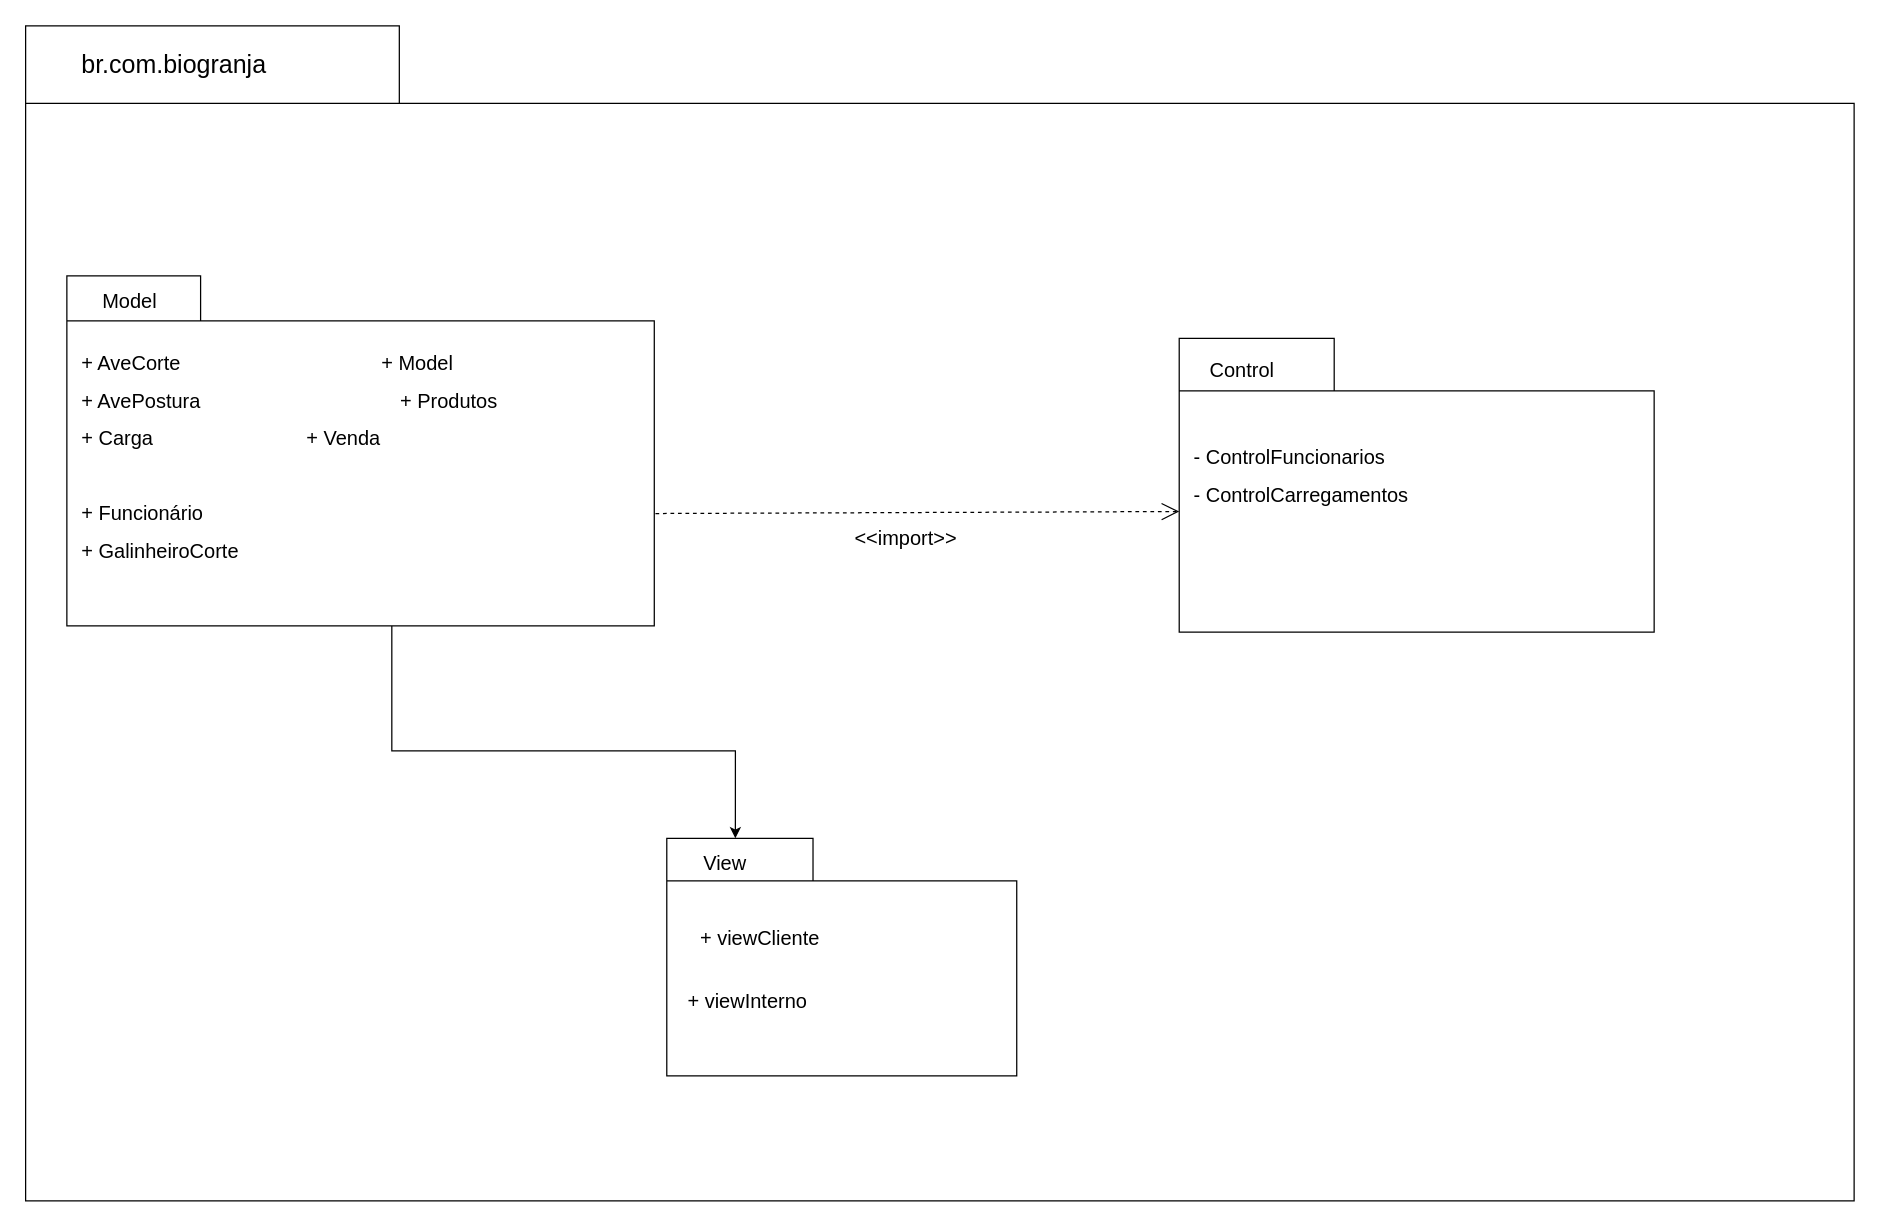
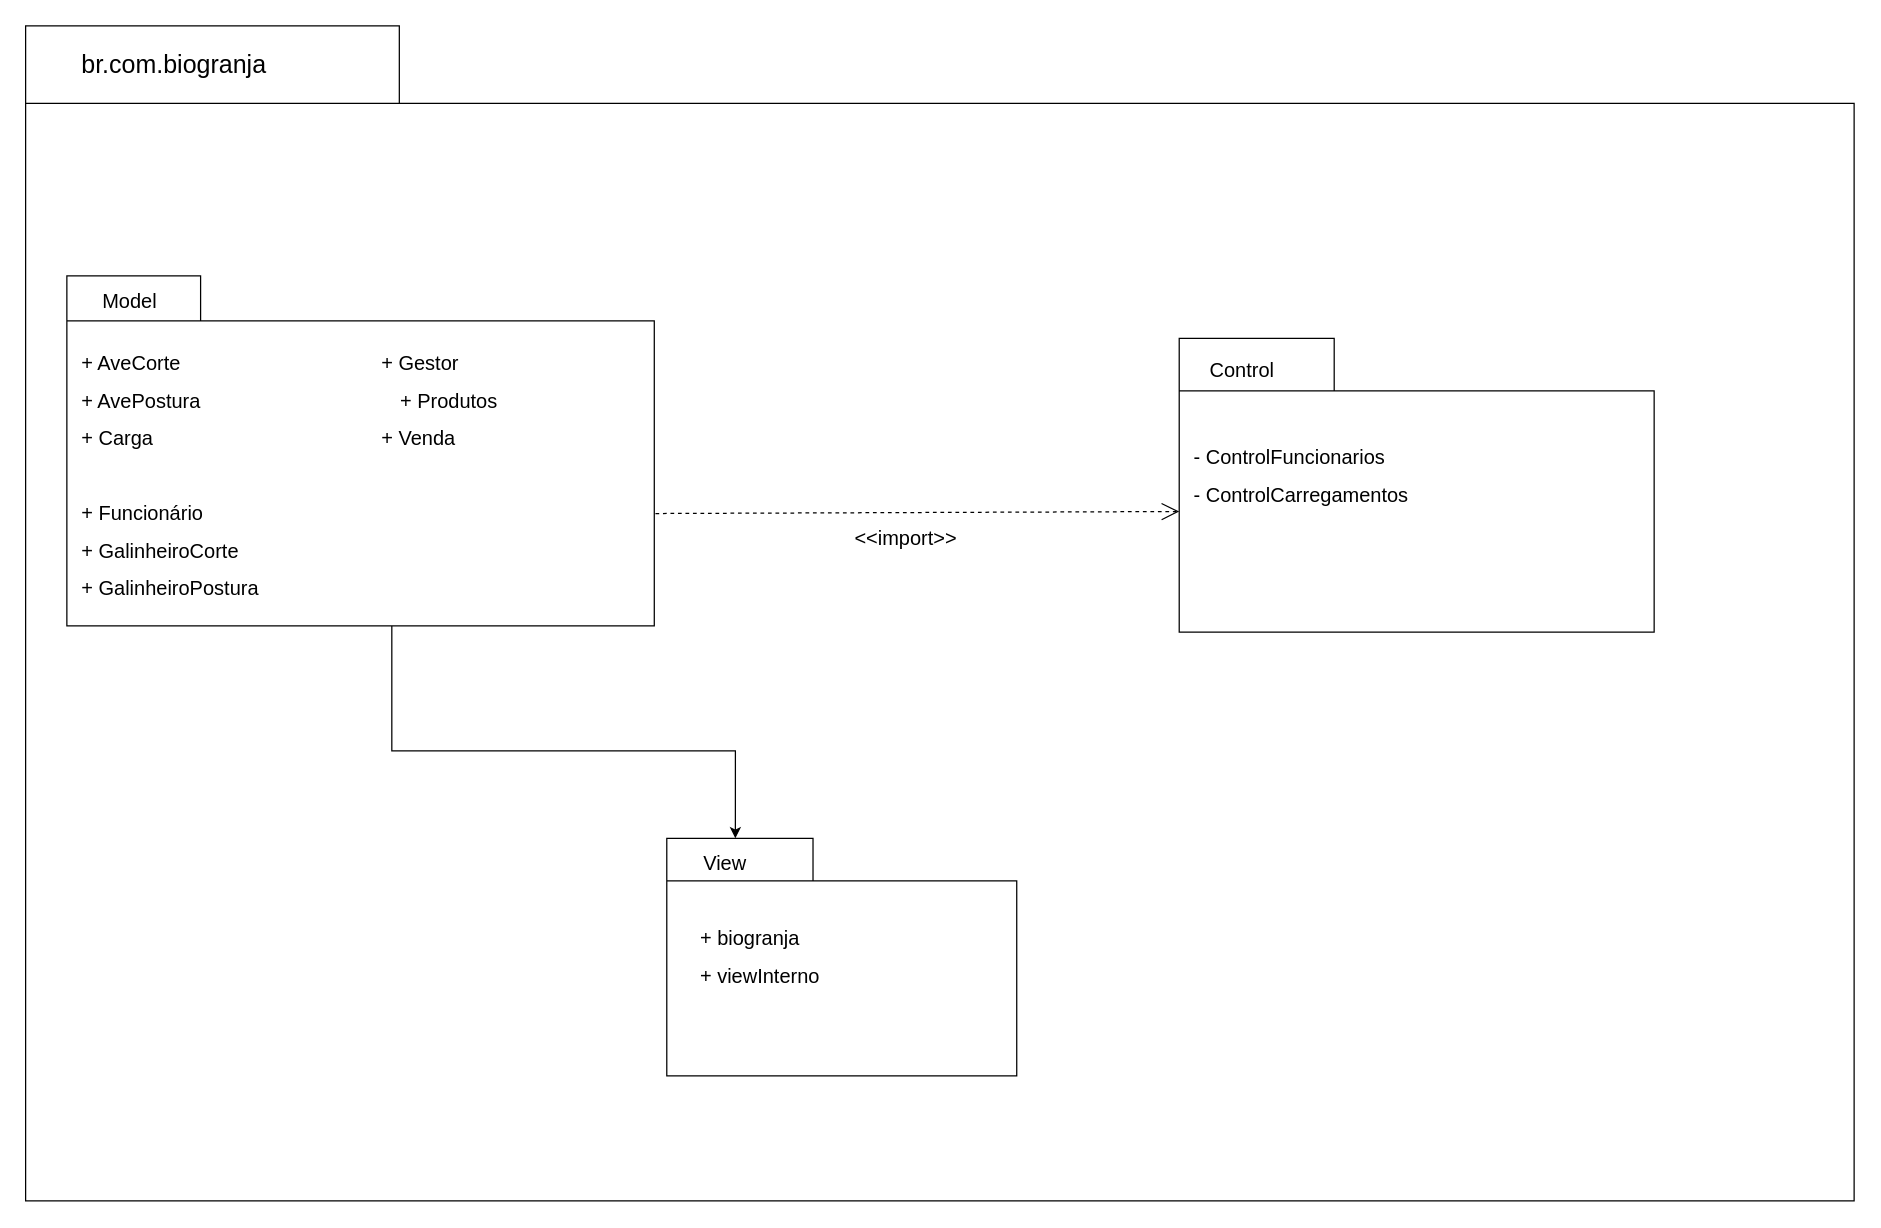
- <mxCell id="15" value="+ Model" style="text;html=1;resizable=0;autosize=1;align=left;verticalAlign=middle;points=[];fillColor=none;strokeColor=none;rounded=0;fontSize=16;" vertex="1" parent="1"><mxGeometry x="303" y="280" width="80" height="20" as="geometry" /></mxCell>
+ <mxCell id="15" value="+ Gestor" style="text;html=1;resizable=0;autosize=1;align=left;verticalAlign=middle;points=[];fillColor=none;strokeColor=none;rounded=0;fontSize=16;" vertex="1" parent="1"><mxGeometry x="303" y="280" width="80" height="20" as="geometry" /></mxCell>
- <mxCell id="20" value="+ Venda" style="text;html=1;resizable=0;autosize=1;align=left;verticalAlign=middle;points=[];fillColor=none;strokeColor=none;rounded=0;fontSize=16;" vertex="1" parent="1"><mxGeometry x="243" y="340" width="70" height="20" as="geometry" /></mxCell>
+ <mxCell id="20" value="+ Venda" style="text;html=1;resizable=0;autosize=1;align=left;verticalAlign=middle;points=[];fillColor=none;strokeColor=none;rounded=0;fontSize=16;" vertex="1" parent="1"><mxGeometry x="303" y="340" width="70" height="20" as="geometry" /></mxCell>
+ <mxCell id="16" value="+ GalinheiroPostura" style="text;html=1;resizable=0;autosize=1;align=left;verticalAlign=middle;points=[];fillColor=none;strokeColor=none;rounded=0;fontSize=16;" vertex="1" parent="1"><mxGeometry x="63" y="460" width="160" height="20" as="geometry" /></mxCell>
- <mxCell id="22" value="+ viewCliente" style="text;html=1;resizable=0;autosize=1;align=left;verticalAlign=middle;points=[];fillColor=none;strokeColor=none;rounded=0;fontSize=16;" vertex="1" parent="1"><mxGeometry x="558" y="740" width="110" height="20" as="geometry" /></mxCell>
+ <mxCell id="22" value="+ biogranja" style="text;html=1;resizable=0;autosize=1;align=left;verticalAlign=middle;points=[];fillColor=none;strokeColor=none;rounded=0;fontSize=16;" vertex="1" parent="1"><mxGeometry x="558" y="740" width="110" height="20" as="geometry" /></mxCell>
- <mxCell id="21" value="+ viewInterno" style="text;html=1;resizable=0;autosize=1;align=left;verticalAlign=middle;points=[];fillColor=none;strokeColor=none;rounded=0;fontSize=16;" vertex="1" parent="1"><mxGeometry x="548" y="790" width="110" height="20" as="geometry" /></mxCell>
+ <mxCell id="21" value="+ viewInterno" style="text;html=1;resizable=0;autosize=1;align=left;verticalAlign=middle;points=[];fillColor=none;strokeColor=none;rounded=0;fontSize=16;" vertex="1" parent="1"><mxGeometry x="558" y="770" width="110" height="20" as="geometry" /></mxCell>
